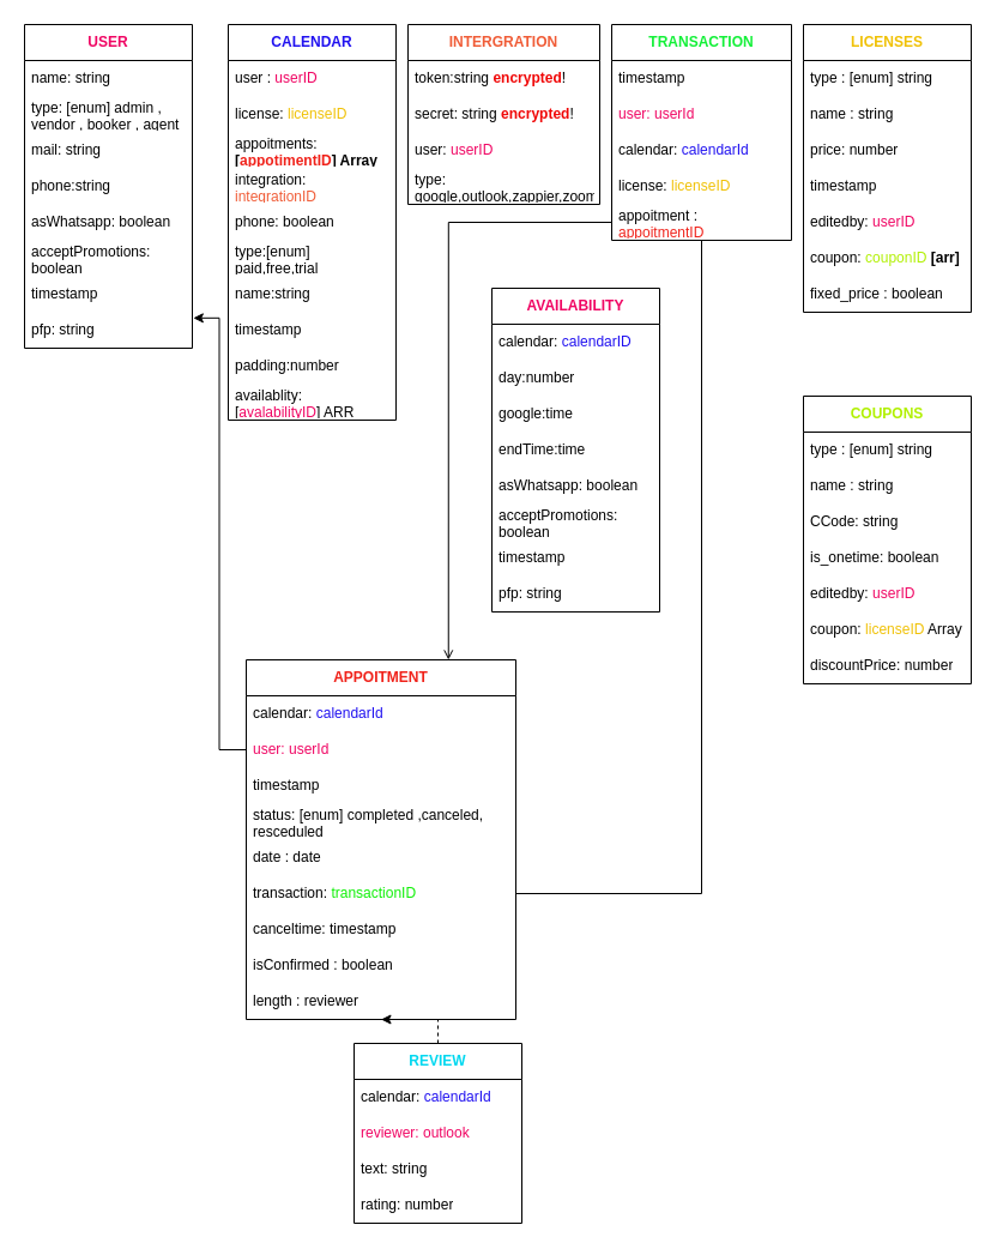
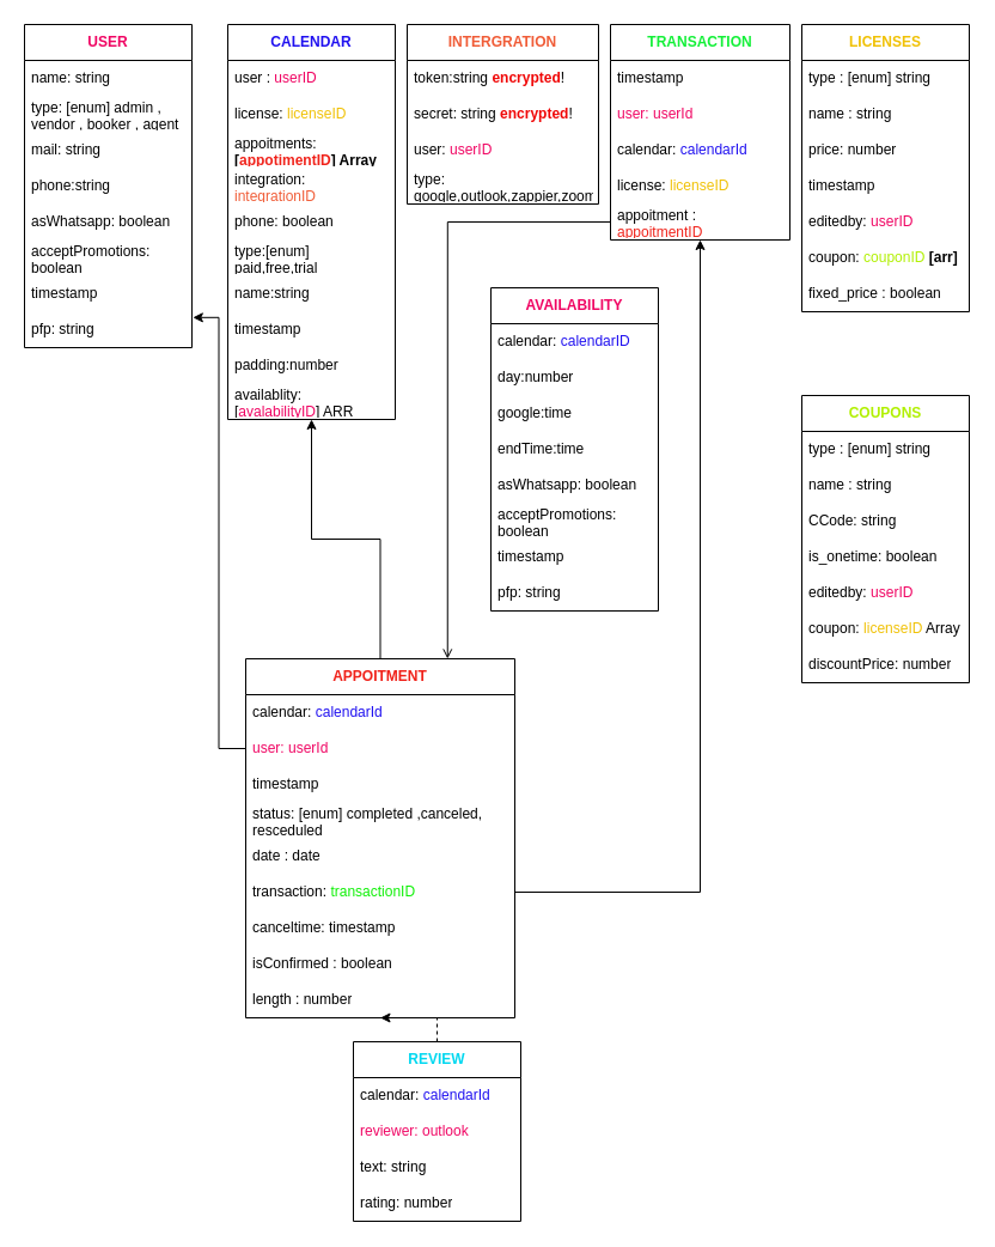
- <mxCell id="66" style="edgeStyle=orthogonalEdgeStyle;rounded=0;orthogonalLoop=1;jettySize=auto;html=1;endArrow=none;" edge="1" parent="1" source="56" target="27"><mxGeometry relative="1" as="geometry" /></mxCell>
+ <mxCell id="66" style="edgeStyle=orthogonalEdgeStyle;rounded=0;orthogonalLoop=1;jettySize=auto;html=1;" edge="1" parent="1" source="56" target="27"><mxGeometry relative="1" as="geometry" /></mxCell>
+ <mxCell id="49" style="edgeStyle=orthogonalEdgeStyle;rounded=0;orthogonalLoop=1;jettySize=auto;html=1;" edge="1" parent="1" source="50" target="11"><mxGeometry relative="1" as="geometry" /></mxCell>
- <mxCell id="59" value="length : reviewer" style="text;strokeColor=none;fillColor=none;align=left;verticalAlign=middle;spacingLeft=4;spacingRight=4;overflow=hidden;points=[[0,0.5],[1,0.5]];portConstraint=eastwest;rotatable=0;whiteSpace=wrap;html=1;" vertex="1" parent="50"><mxGeometry y="270" width="225" height="30" as="geometry" /></mxCell>
+ <mxCell id="59" value="length : number" style="text;strokeColor=none;fillColor=none;align=left;verticalAlign=middle;spacingLeft=4;spacingRight=4;overflow=hidden;points=[[0,0.5],[1,0.5]];portConstraint=eastwest;rotatable=0;whiteSpace=wrap;html=1;" vertex="1" parent="50"><mxGeometry y="270" width="225" height="30" as="geometry" /></mxCell>
